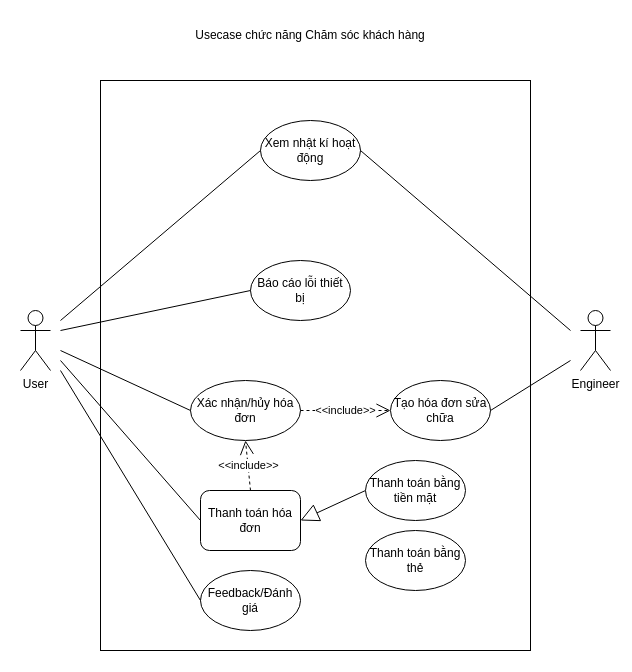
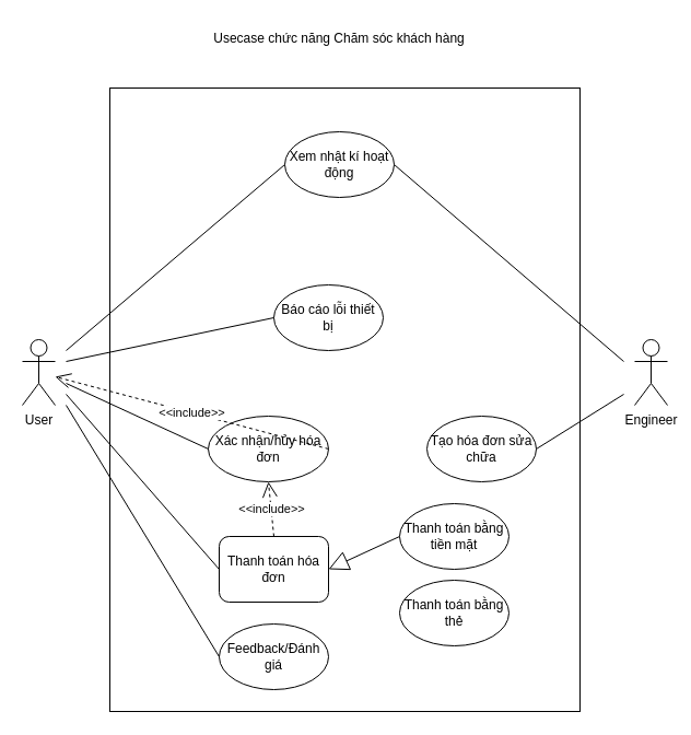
- <mxCell id="20" value="&amp;lt;&amp;lt;include&amp;gt;&amp;gt;" style="endArrow=open;endSize=12;dashed=1;html=1;rounded=0;exitX=1;exitY=0.5;exitDx=0;exitDy=0;entryX=0;entryY=0.5;entryDx=0;entryDy=0;" parent="1" source="10" target="8" edge="1"><mxGeometry width="160" relative="1" as="geometry"><mxPoint x="270" y="500" as="sourcePoint" /><mxPoint x="270" y="450" as="targetPoint" /><mxPoint as="offset" /></mxGeometry></mxCell>
+ <mxCell id="20" value="&amp;lt;&amp;lt;include&amp;gt;&amp;gt;" style="endArrow=open;endSize=12;dashed=1;html=1;rounded=0;exitX=1;exitY=0.5;exitDx=0;exitDy=0;" parent="1" source="10" target="4" edge="1"><mxGeometry width="160" relative="1" as="geometry"><mxPoint x="270" y="500" as="sourcePoint" /><mxPoint x="270" y="450" as="targetPoint" /><mxPoint as="offset" /></mxGeometry></mxCell>
